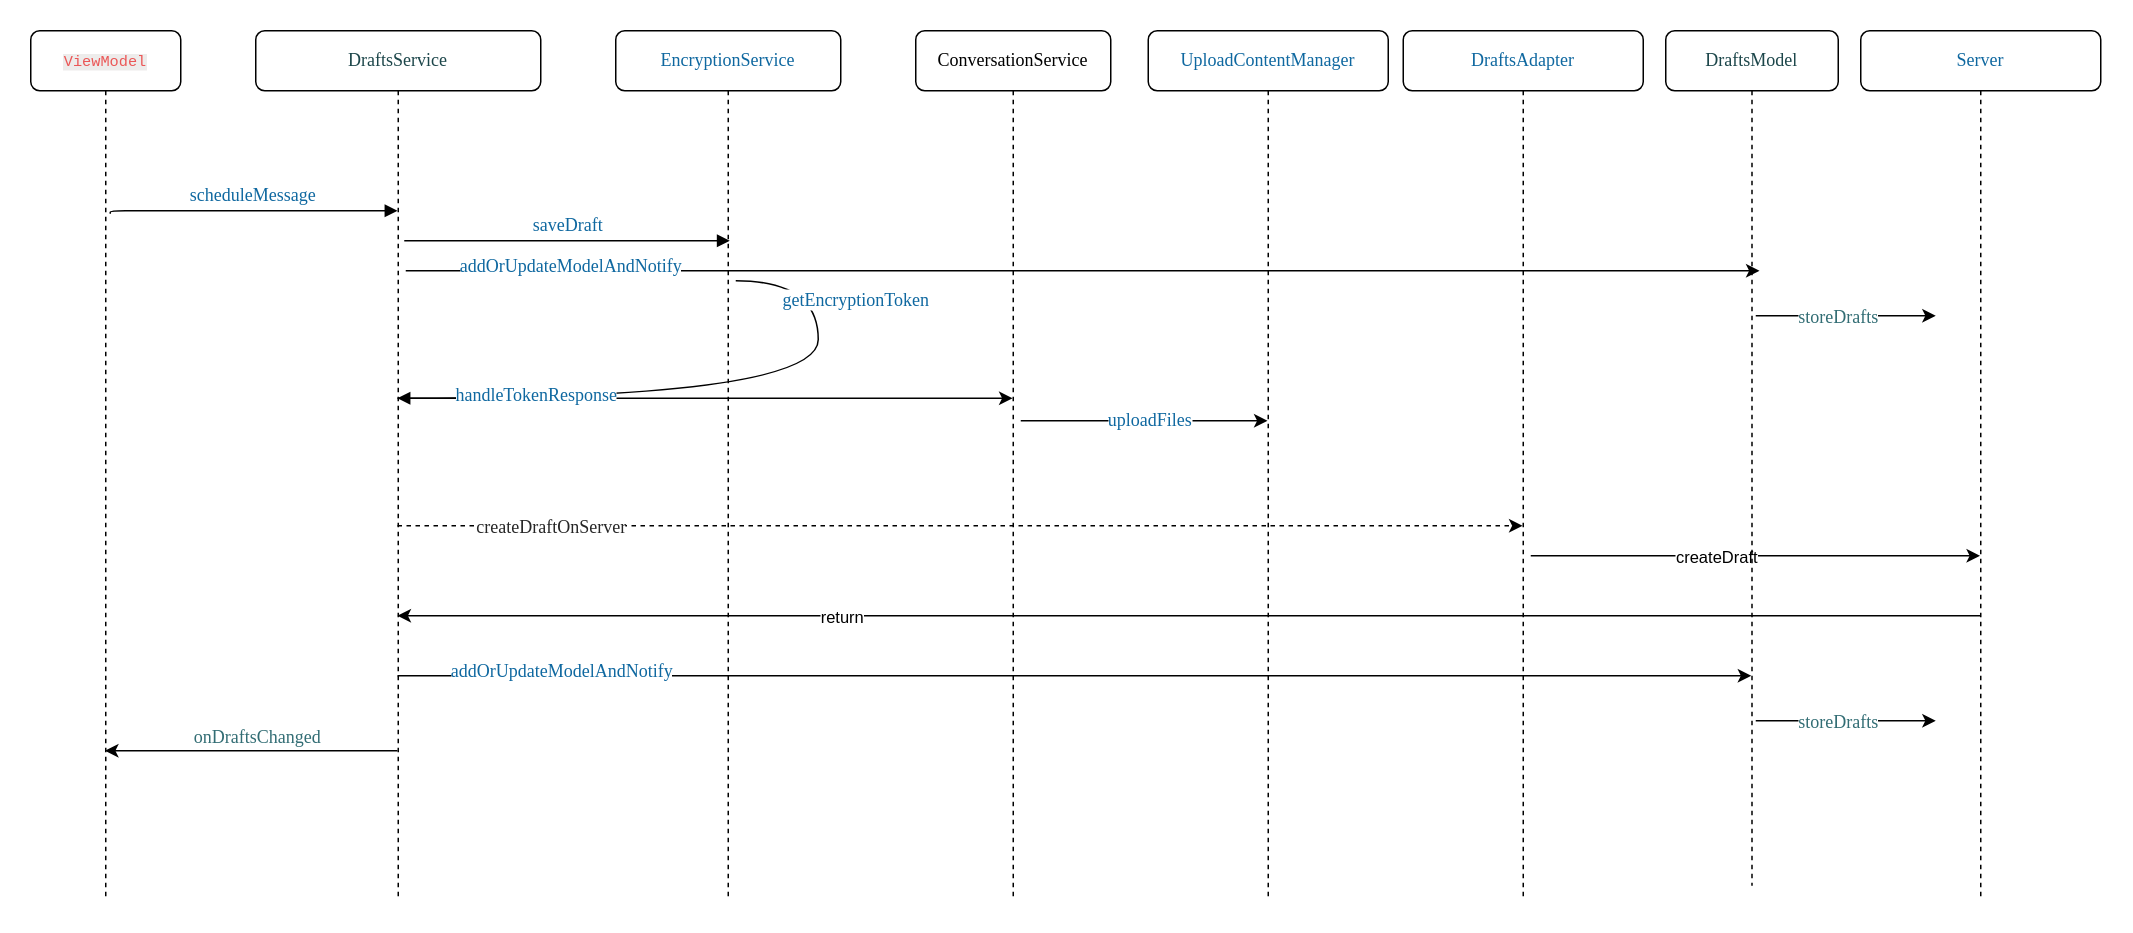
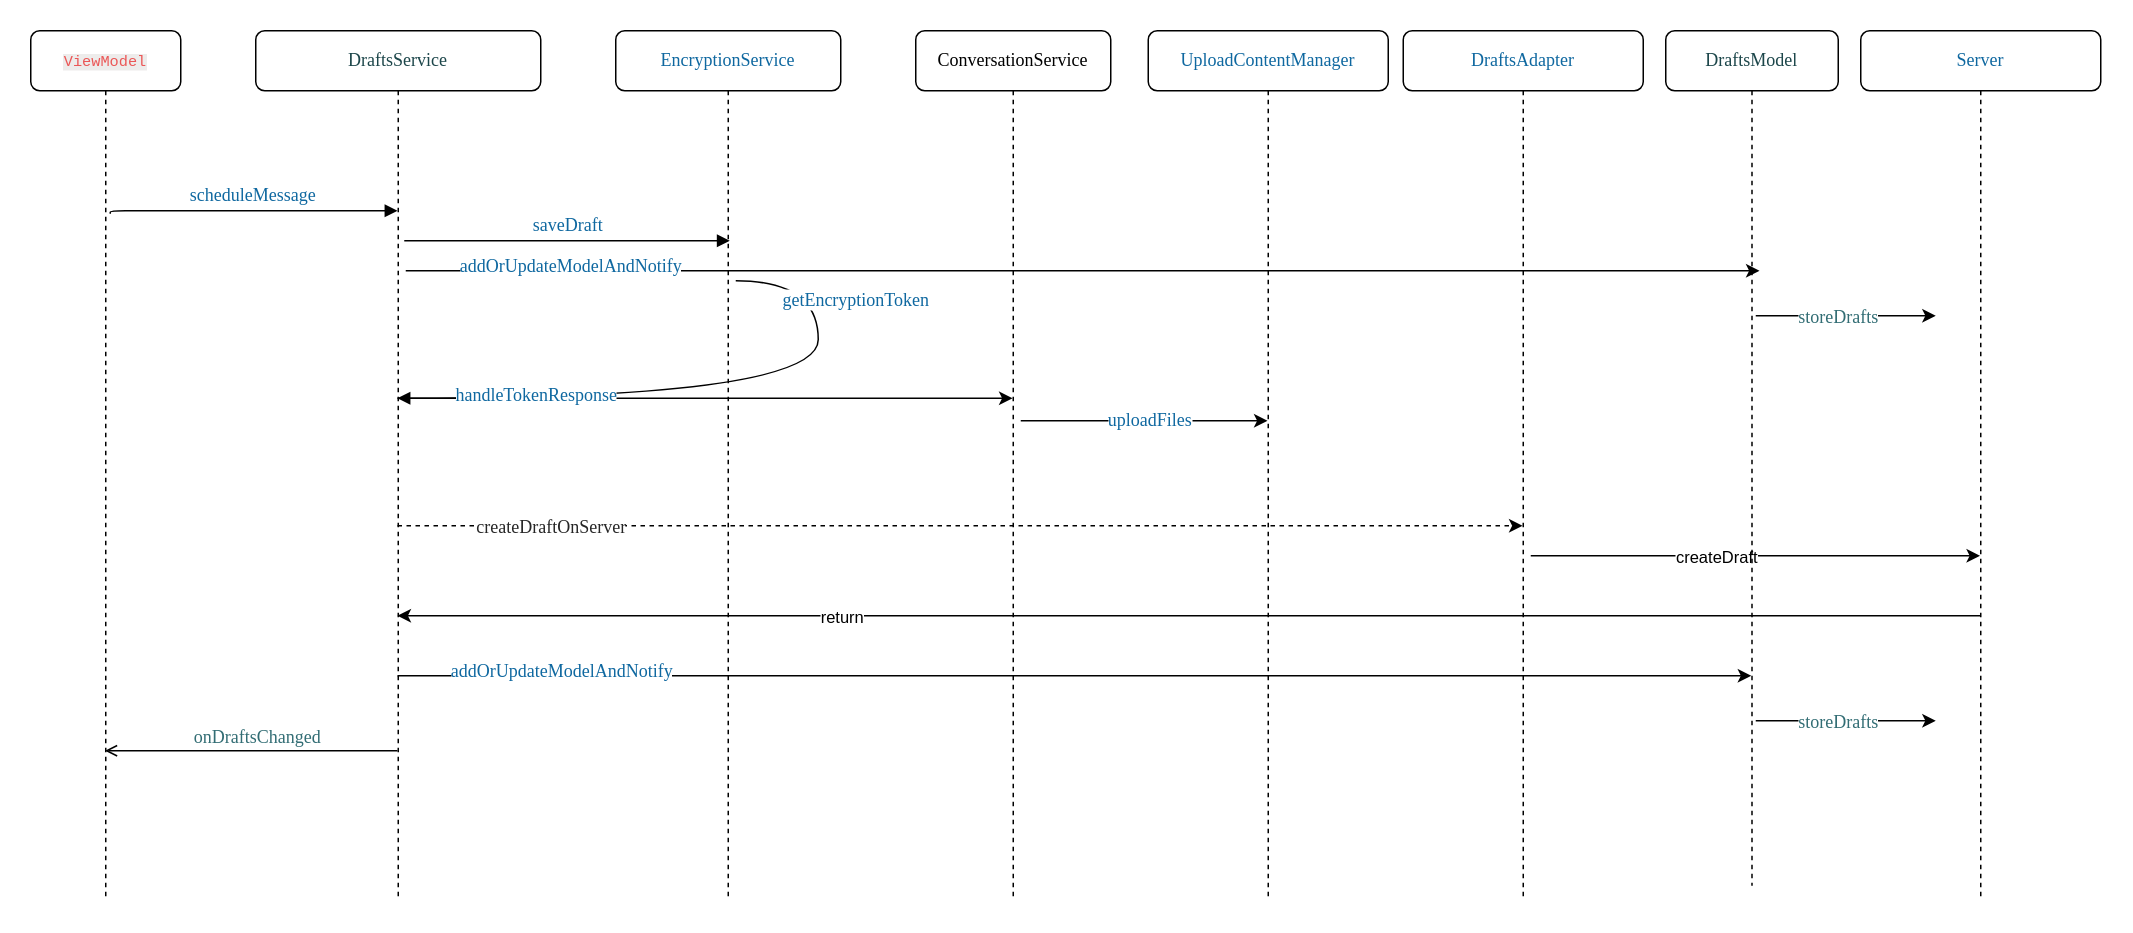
- <mxCell id="31" value="" style="endArrow=classic;html=1;rounded=0;" edge="1" parent="1" source="2" target="13"><mxGeometry width="50" height="50" relative="1" as="geometry"><mxPoint x="260" y="490" as="sourcePoint" /><mxPoint x="310" y="440" as="targetPoint" /><Array as="points"><mxPoint x="200" y="500" /></Array></mxGeometry></mxCell>
+ <mxCell id="31" value="" style="endArrow=open;html=1;rounded=0;" edge="1" parent="1" source="2" target="13"><mxGeometry width="50" height="50" relative="1" as="geometry"><mxPoint x="260" y="490" as="sourcePoint" /><mxPoint x="310" y="440" as="targetPoint" /><Array as="points"><mxPoint x="200" y="500" /></Array></mxGeometry></mxCell>
